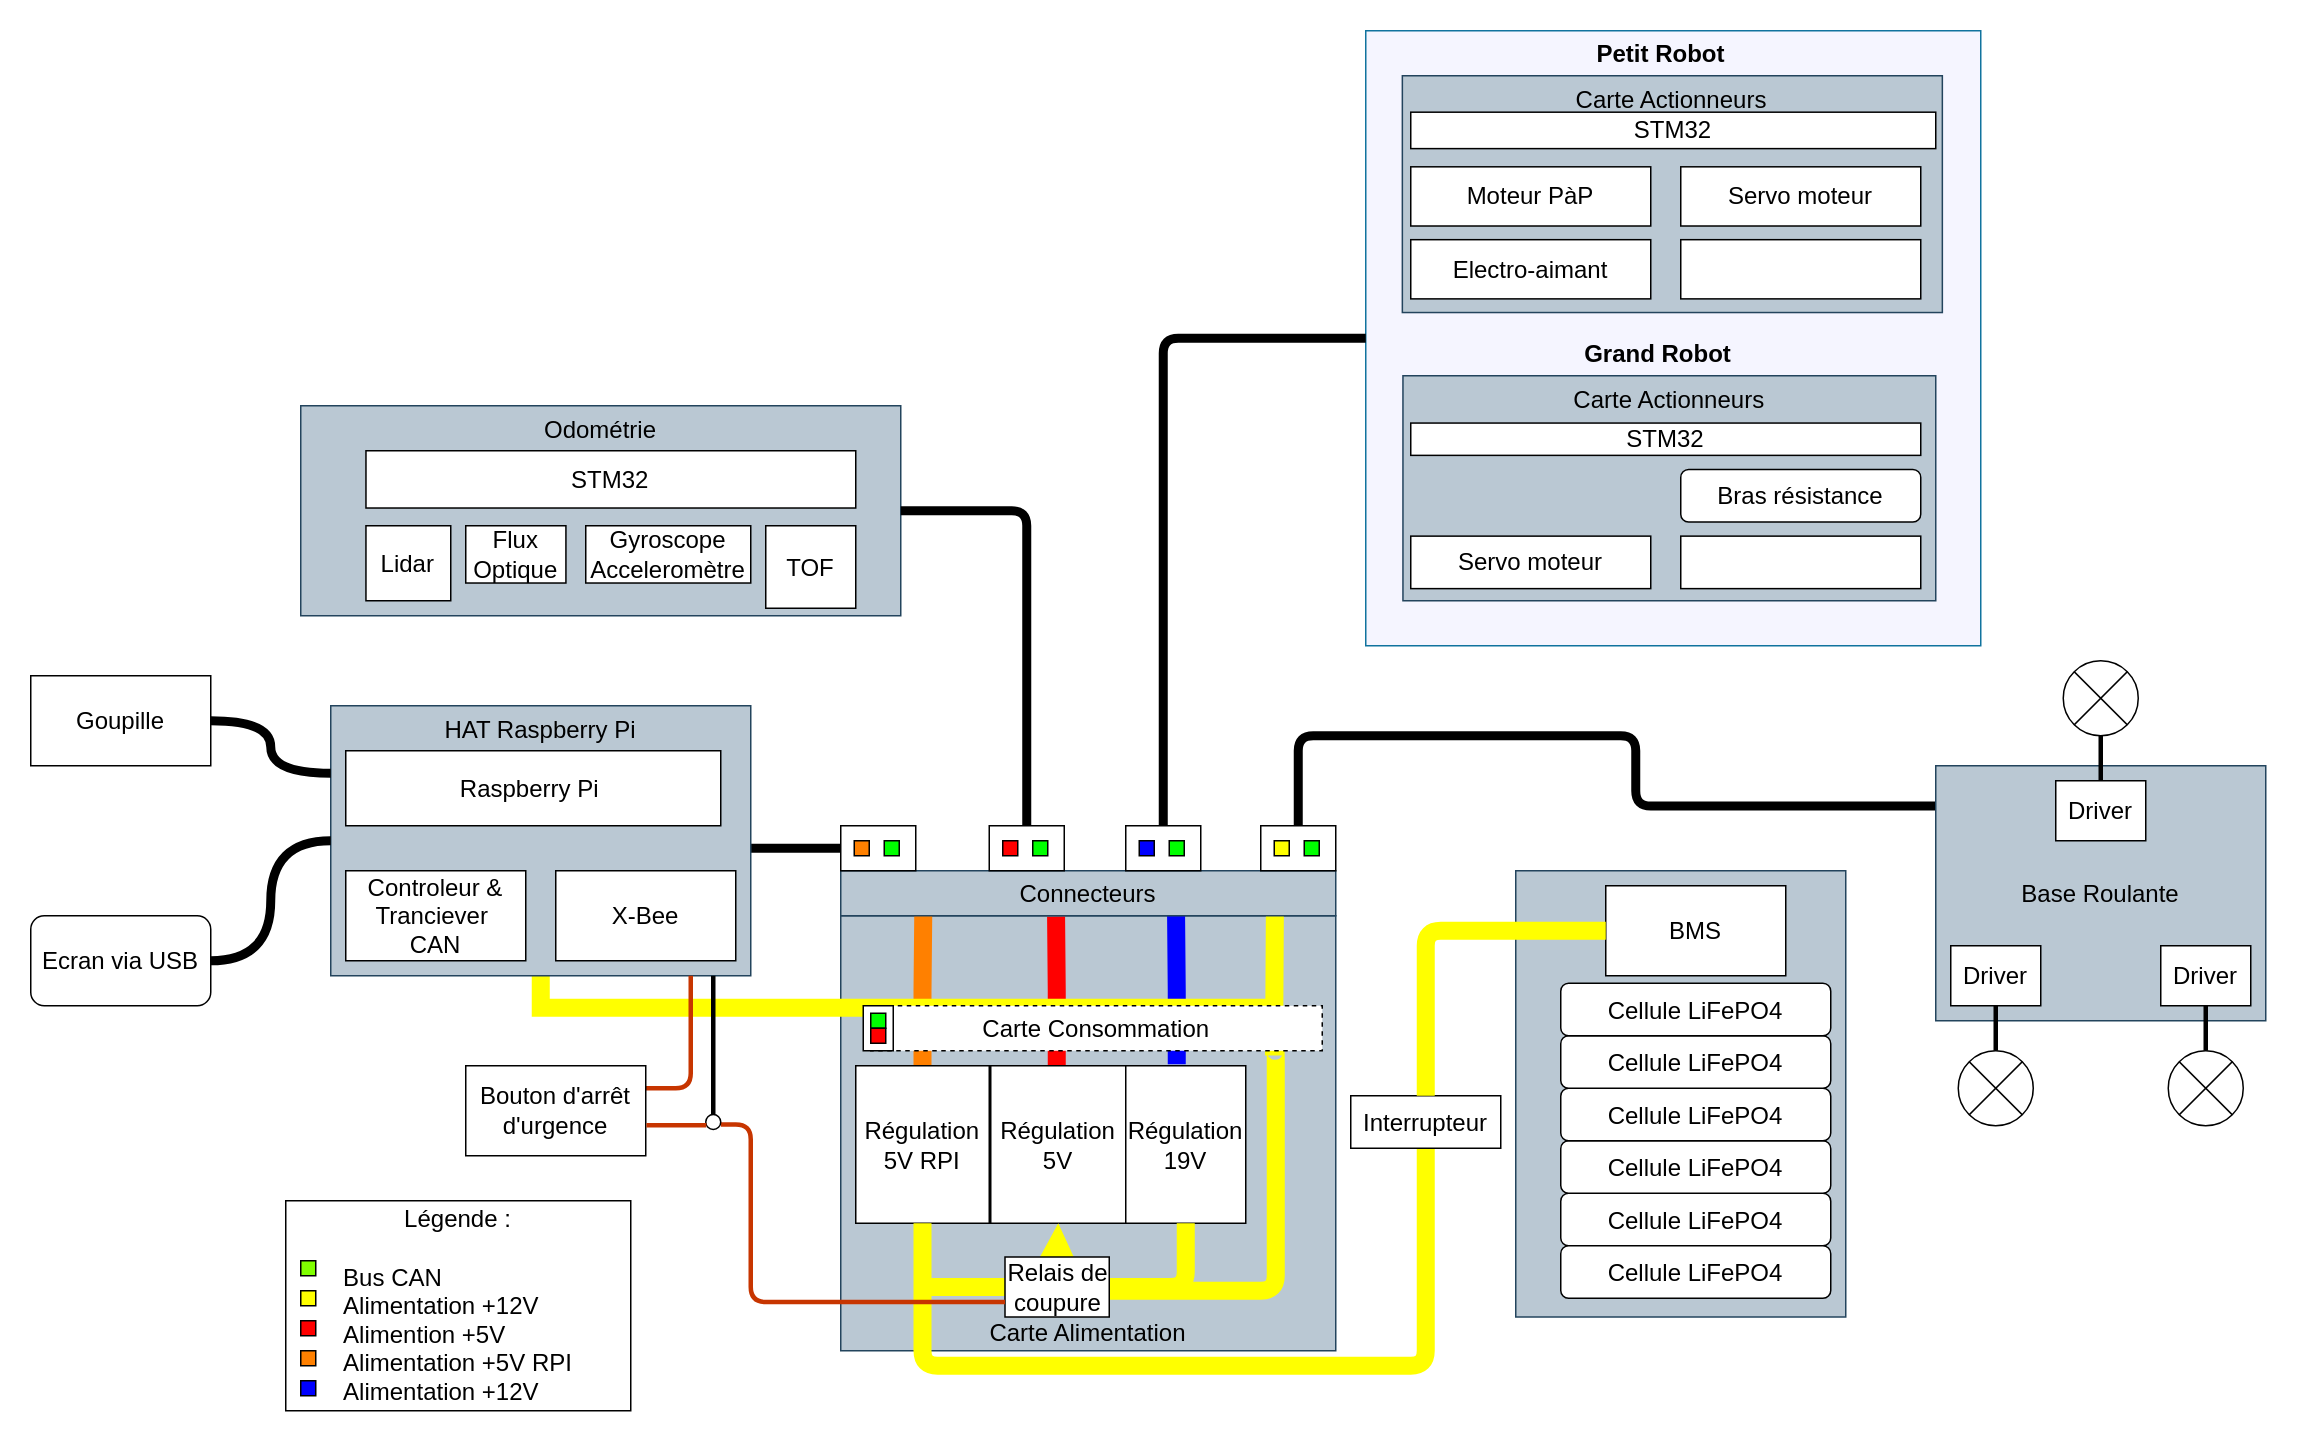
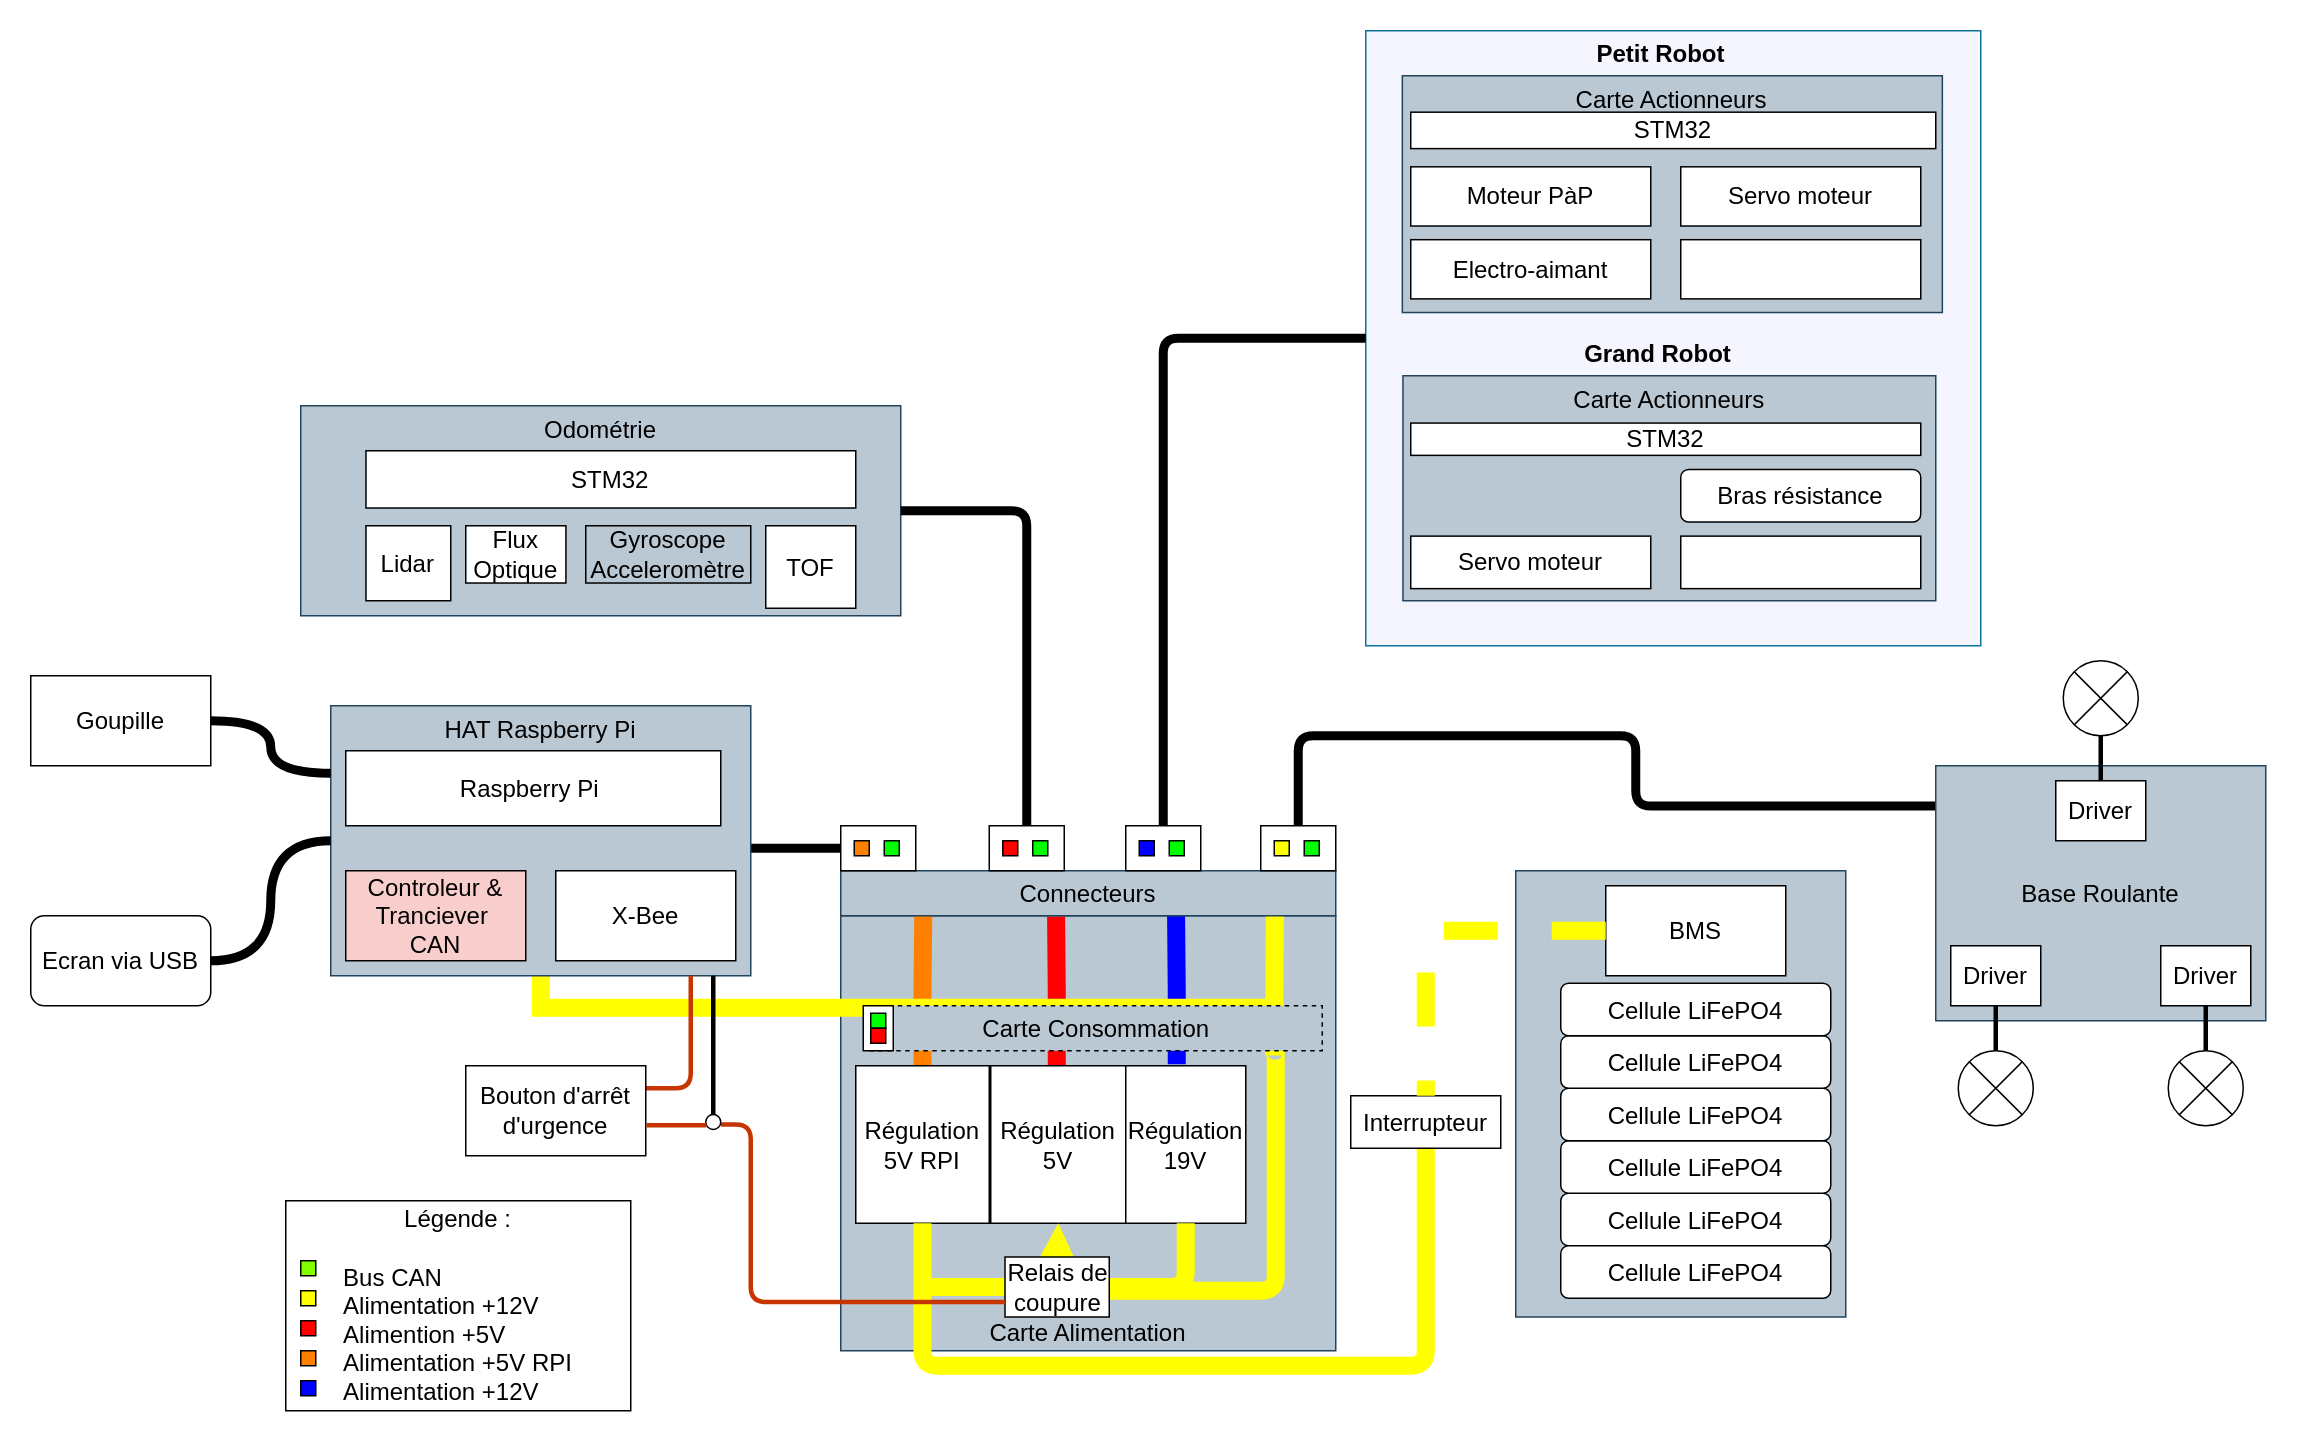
- <mxCell id="27" value="Gyroscope&lt;br style=&quot;font-size: 16px;&quot;&gt;Acceleromètre" style="whiteSpace=wrap;html=1;fontSize=16;" parent="22" vertex="1"><mxGeometry x="190" y="80" width="110" height="38.18" as="geometry" /></mxCell>
+ <mxCell id="27" value="Gyroscope&lt;br style=&quot;font-size: 16px;&quot;&gt;Acceleromètre" style="whiteSpace=wrap;html=1;fontSize=16;fillColor=#bac8d3;" parent="22" vertex="1"><mxGeometry x="190" y="80" width="110" height="38.18" as="geometry" /></mxCell>
- <mxCell id="67" value="Controleur &amp;amp; Tranciever&amp;nbsp;&lt;br style=&quot;font-size: 16px;&quot;&gt;CAN" style="rounded=0;whiteSpace=wrap;html=1;fontSize=16;" parent="64" vertex="1"><mxGeometry x="10" y="110" width="120" height="60" as="geometry" /></mxCell>
+ <mxCell id="67" value="Controleur &amp;amp; Tranciever&amp;nbsp;&lt;br style=&quot;font-size: 16px;&quot;&gt;CAN" style="rounded=0;whiteSpace=wrap;html=1;fontSize=16;fillColor=#f8cecc;" parent="64" vertex="1"><mxGeometry x="10" y="110" width="120" height="60" as="geometry" /></mxCell>
- <mxCell id="94" value="" style="edgeStyle=orthogonalEdgeStyle;rounded=1;orthogonalLoop=1;jettySize=auto;html=1;exitX=0;exitY=0.5;exitDx=0;exitDy=0;fontColor=#000000;endArrow=none;endFill=0;strokeColor=#FFFF00;strokeWidth=12;fontSize=16;" parent="1" source="16" target="93" edge="1"><mxGeometry relative="1" as="geometry"><mxPoint x="950" y="760" as="targetPoint" /><Array as="points"><mxPoint x="950" y="620" /></Array><mxPoint x="1070" y="620" as="sourcePoint" /></mxGeometry></mxCell>
+ <mxCell id="94" value="" style="edgeStyle=orthogonalEdgeStyle;rounded=1;orthogonalLoop=1;jettySize=auto;html=1;exitX=0;exitY=0.5;exitDx=0;exitDy=0;fontColor=#000000;endArrow=none;endFill=0;strokeColor=#FFFF00;strokeWidth=12;fontSize=16;dashed=1;" parent="1" source="16" target="93" edge="1"><mxGeometry relative="1" as="geometry"><mxPoint x="950" y="760" as="targetPoint" /><Array as="points"><mxPoint x="950" y="620" /></Array><mxPoint x="1070" y="620" as="sourcePoint" /></mxGeometry></mxCell>
- <mxCell id="54" value="Carte Consommation" style="rounded=0;whiteSpace=wrap;html=1;dashed=1;fontSize=16;" parent="1" vertex="1"><mxGeometry x="580" y="670" width="301" height="30" as="geometry" /></mxCell>
+ <mxCell id="54" value="Carte Consommation" style="rounded=0;whiteSpace=wrap;html=1;dashed=1;fontSize=16;fillColor=#bac8d3;" parent="1" vertex="1"><mxGeometry x="580" y="670" width="301" height="30" as="geometry" /></mxCell>
